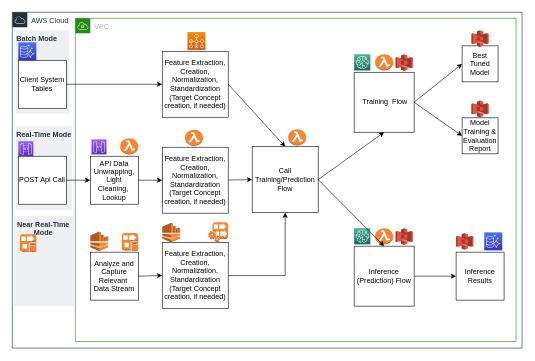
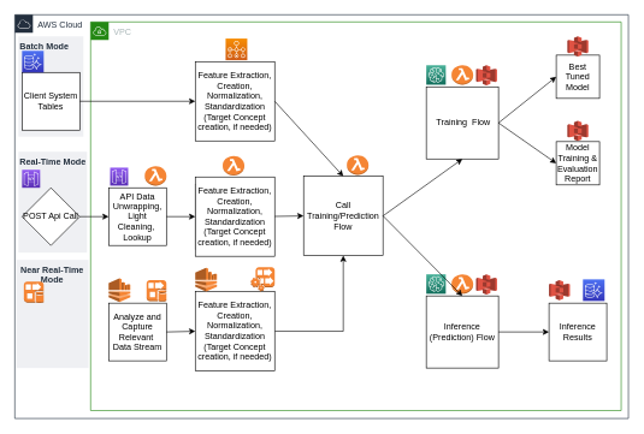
- <mxCell id="10" value="POST Api Call" style="whiteSpace=wrap;html=1;aspect=fixed;" vertex="1" parent="1"><mxGeometry y="260" width="80" height="80" as="geometry" x="30" /></mxCell>
+ <mxCell id="10" value="POST Api Call" style="rhombus;whiteSpace=wrap;html=1;aspect=fixed;" vertex="1" parent="1"><mxGeometry y="260" width="80" height="80" as="geometry" x="30" /></mxCell>
